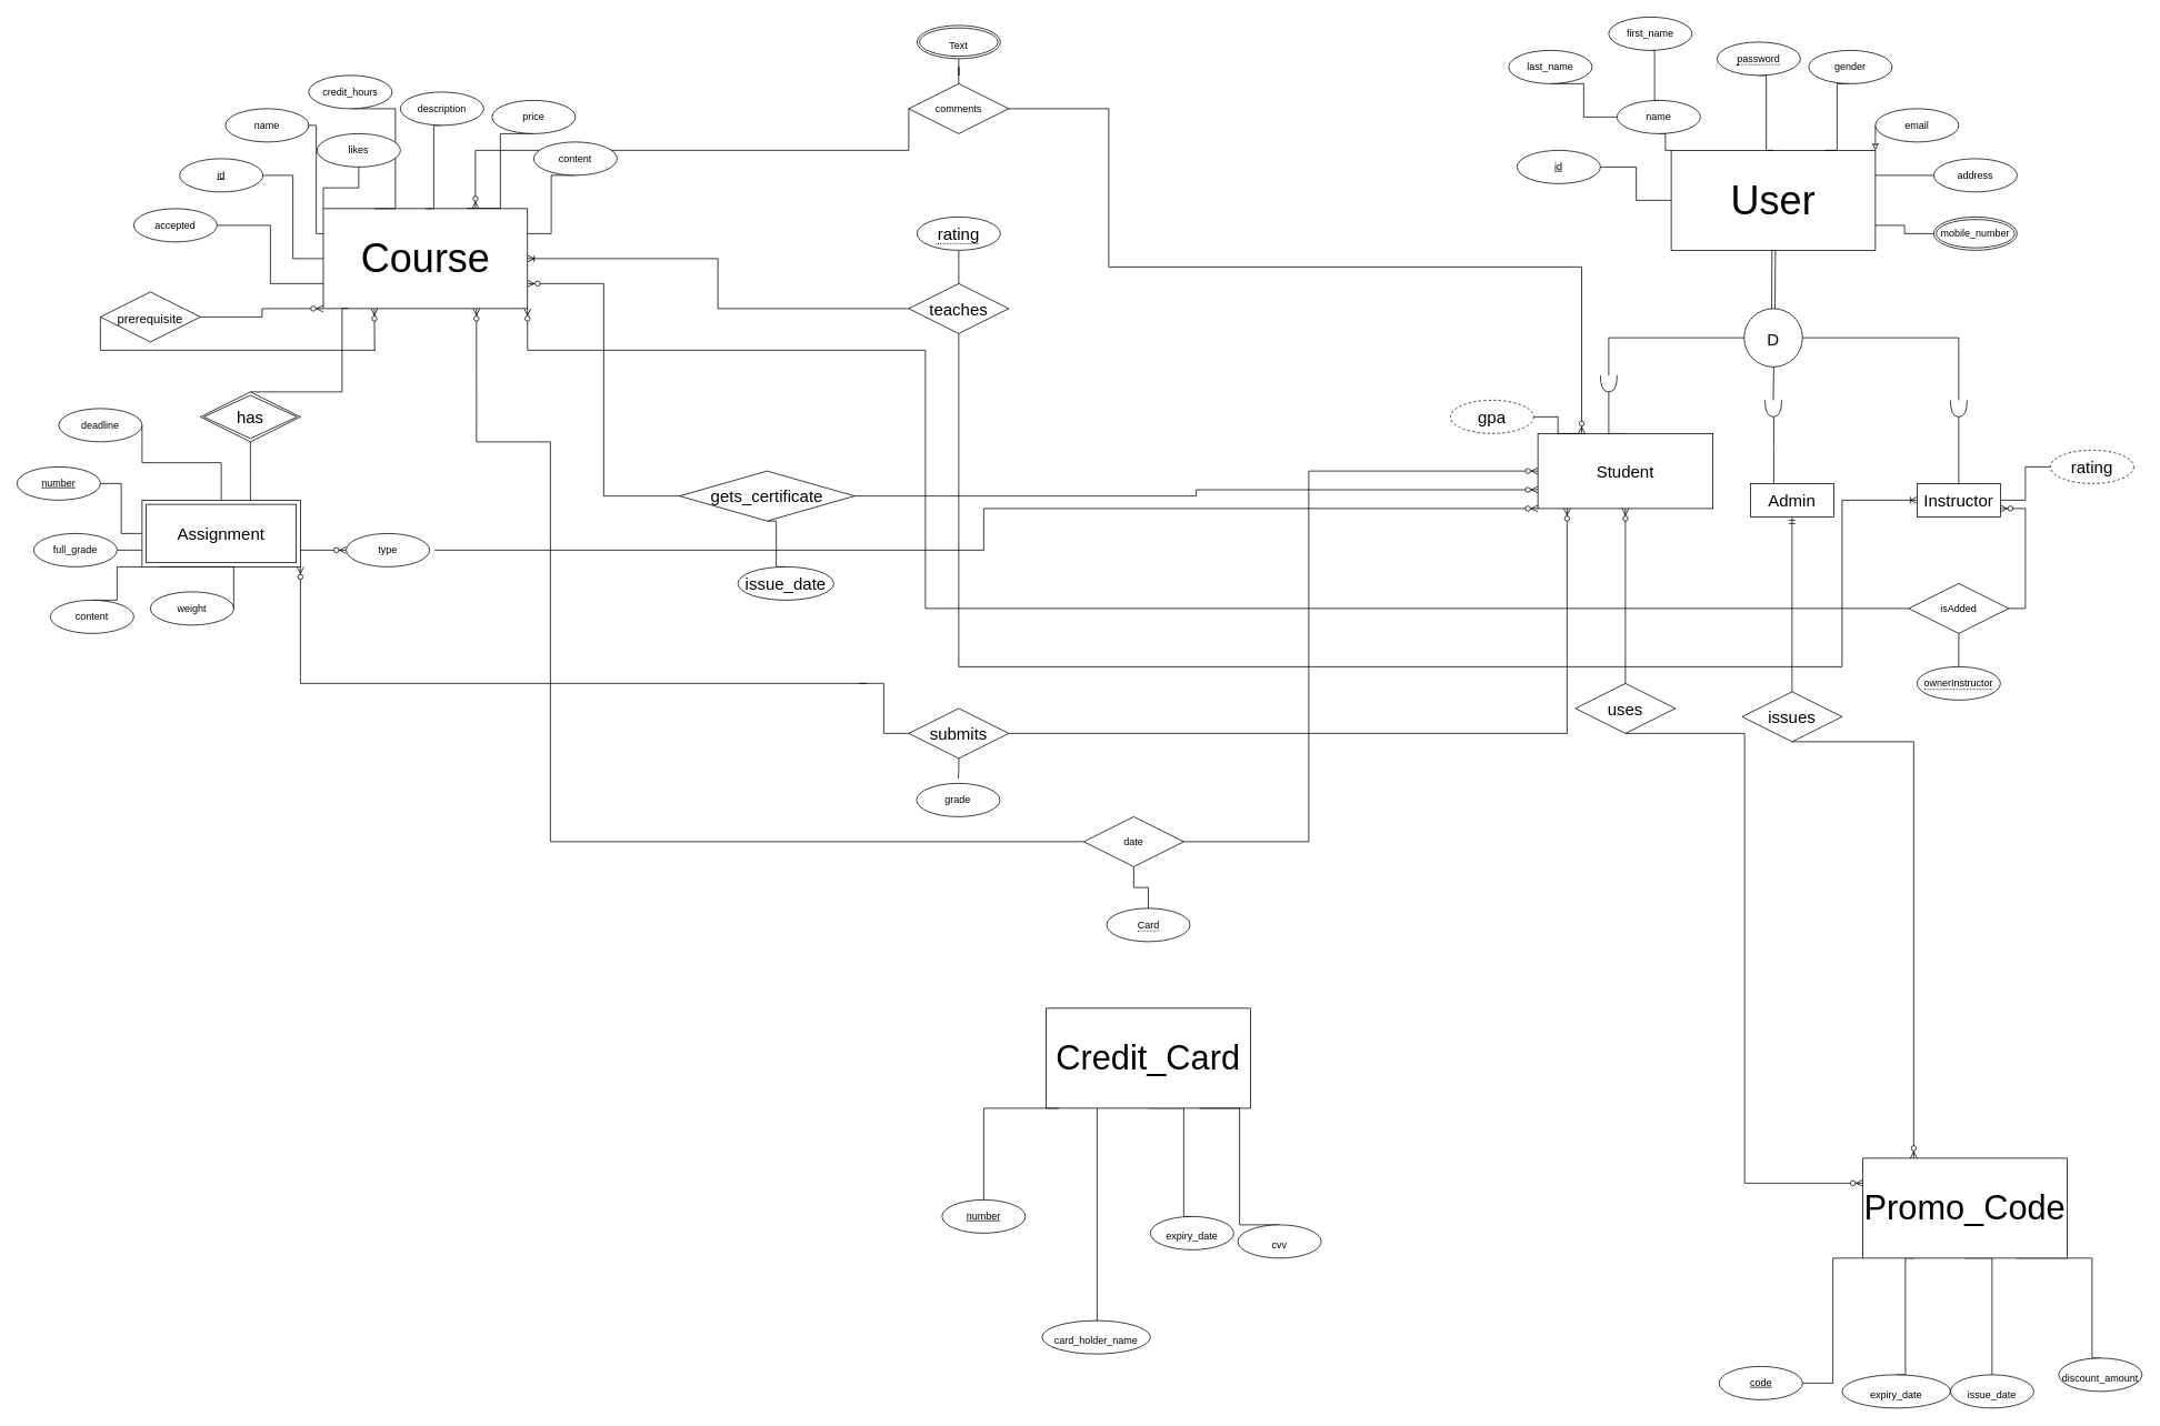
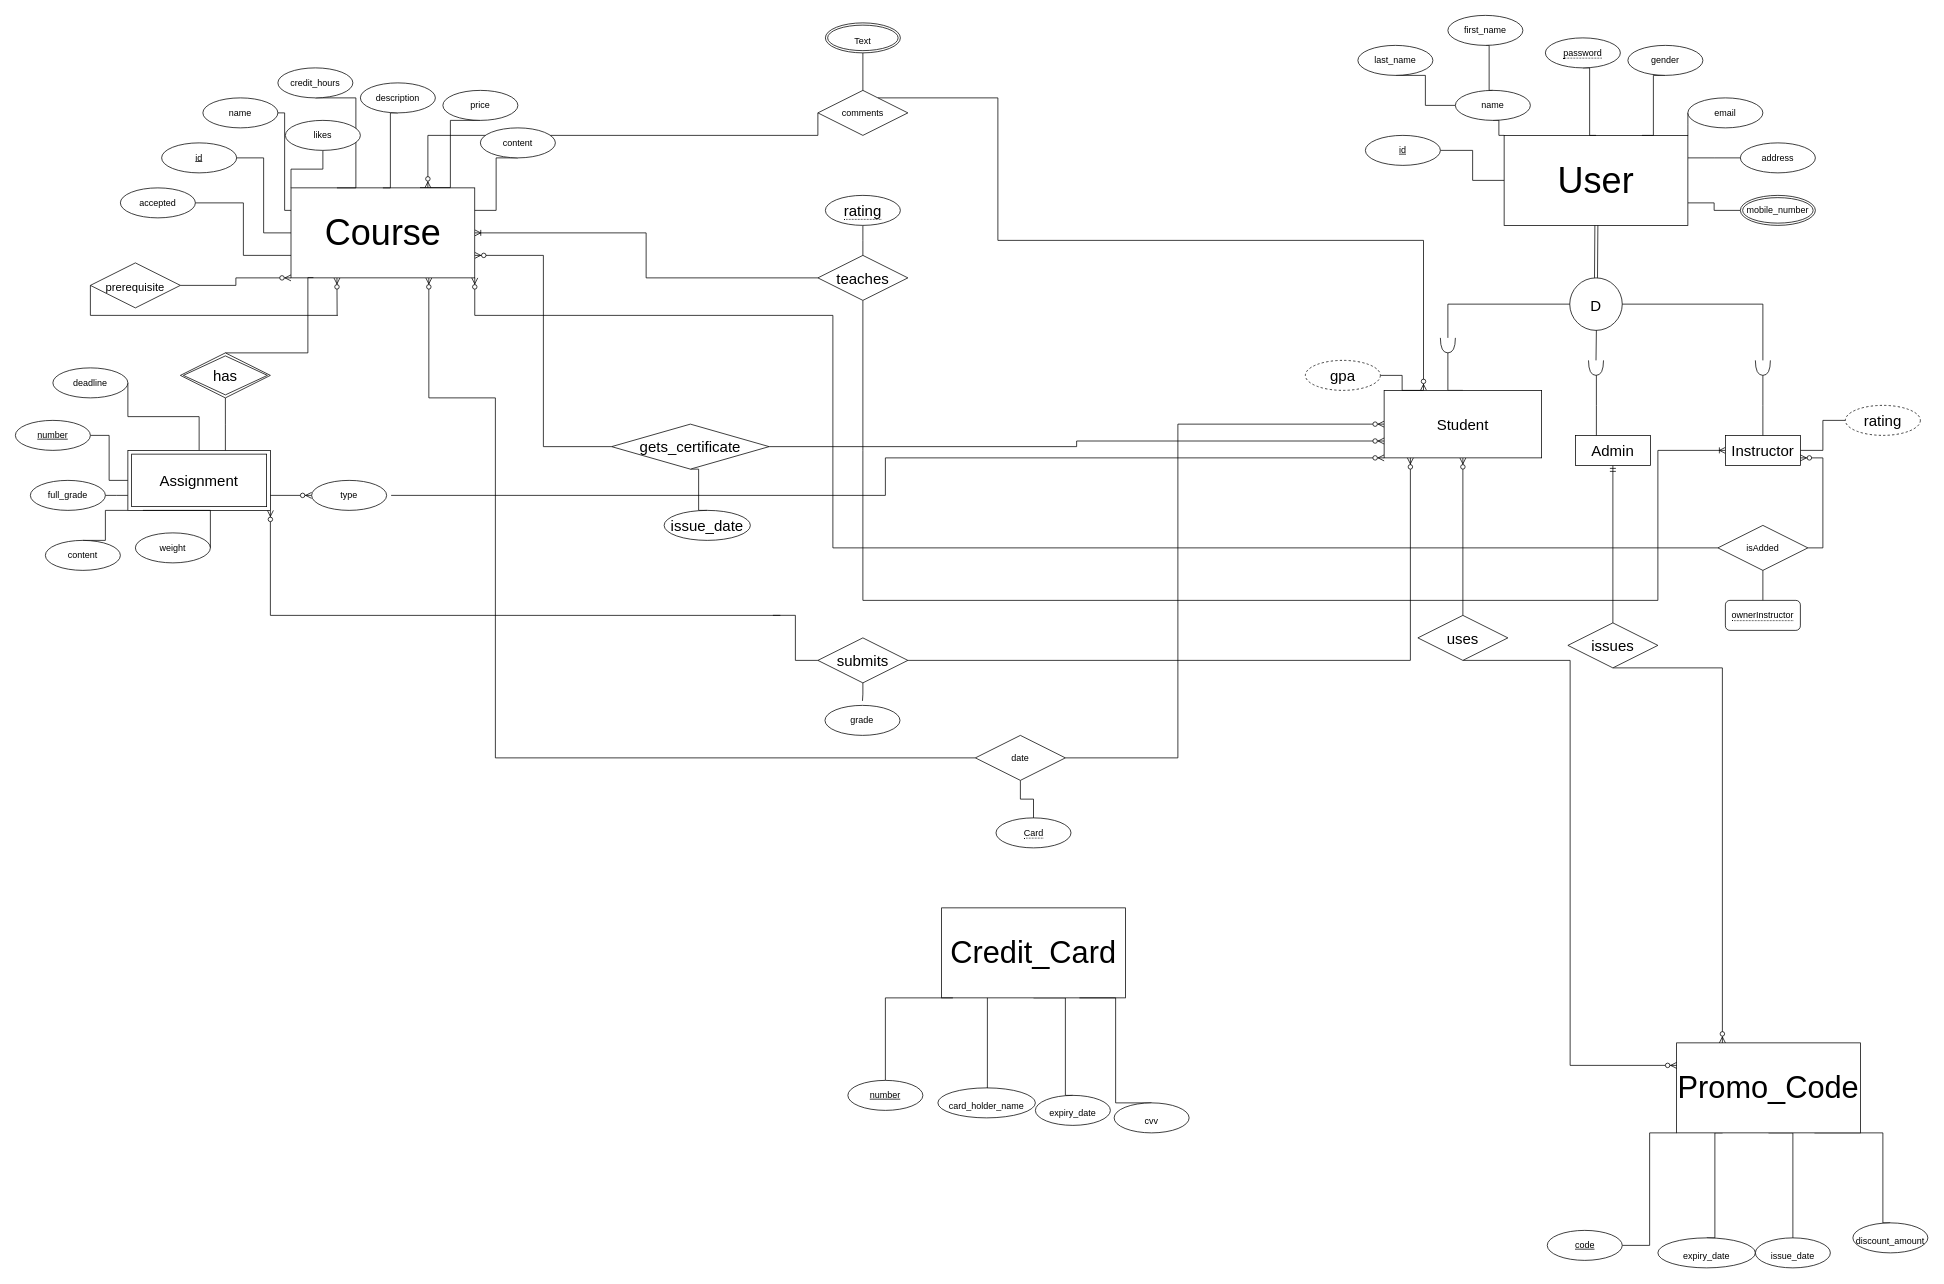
- <mxCell id="132" value="comments" style="shape=rhombus;perimeter=rhombusPerimeter;whiteSpace=wrap;html=1;align=center;" vertex="1" parent="1"><mxGeometry x="1090" y="100" width="120" height="60" as="geometry" /></mxCell>
+ <mxCell id="132" value="comments" style="shape=rhombus;perimeter=rhombusPerimeter;whiteSpace=wrap;html=1;align=center;" vertex="1" parent="1"><mxGeometry x="1090" y="120" width="120" height="60" as="geometry" /></mxCell>
- <mxCell id="15" style="edgeStyle=elbowEdgeStyle;rounded=0;orthogonalLoop=1;jettySize=auto;html=1;exitX=0;exitY=0.5;exitDx=0;exitDy=0;entryX=1;entryY=0;entryDx=0;entryDy=0;startArrow=none;startFill=0;endArrow=classic;endFill=0;" parent="1" source="16" target="5" edge="1"><mxGeometry relative="1" as="geometry" /></mxCell>
+ <mxCell id="15" style="edgeStyle=elbowEdgeStyle;rounded=0;orthogonalLoop=1;jettySize=auto;html=1;exitX=0;exitY=0.5;exitDx=0;exitDy=0;entryX=1;entryY=0;entryDx=0;entryDy=0;startArrow=none;startFill=0;endArrow=none;endFill=0;" parent="1" source="16" target="5" edge="1"><mxGeometry relative="1" as="geometry" /></mxCell>
- <mxCell id="127" value="&lt;span style=&quot;border-bottom: 1px dotted&quot;&gt;ownerInstructor&lt;/span&gt;" style="ellipse;whiteSpace=wrap;html=1;align=center;strokeColor=#000000;" vertex="1" parent="1"><mxGeometry x="2300" y="800" width="100" height="40" as="geometry" /></mxCell>
+ <mxCell id="127" value="&lt;span style=&quot;border-bottom: 1px dotted&quot;&gt;ownerInstructor&lt;/span&gt;" style="whiteSpace=wrap;html=1;align=center;strokeColor=#000000;rounded=1;" vertex="1" parent="1"><mxGeometry x="2300" y="800" width="100" height="40" as="geometry" /></mxCell>
- <mxCell id="87" value="&lt;font style=&quot;font-size: 12px&quot;&gt;card_holder_name&lt;/font&gt;" style="ellipse;whiteSpace=wrap;html=1;align=center;fontSize=20;" parent="1" vertex="1"><mxGeometry x="1250" y="1585" width="130" height="40" as="geometry" /></mxCell>
+ <mxCell id="87" value="&lt;font style=&quot;font-size: 12px&quot;&gt;card_holder_name&lt;/font&gt;" style="ellipse;whiteSpace=wrap;html=1;align=center;fontSize=20;" parent="1" vertex="1"><mxGeometry x="1250" y="1450" width="130" height="40" as="geometry" /></mxCell>
